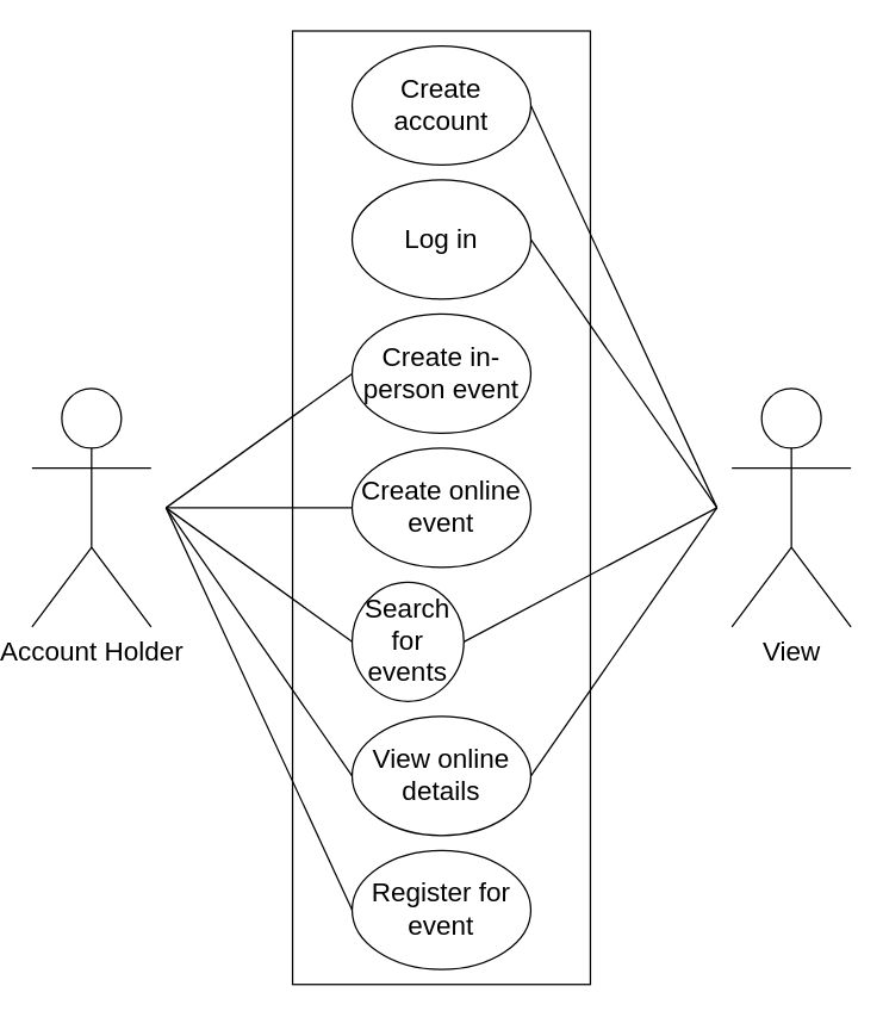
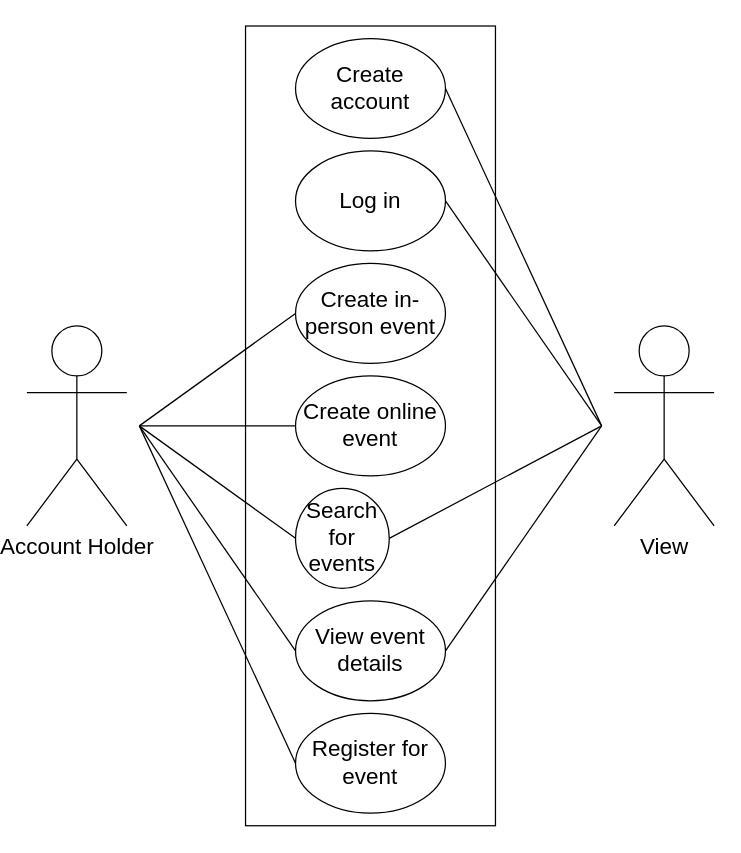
- <mxCell id="9" value="&lt;font style=&quot;font-size: 18px;&quot;&gt;View online details&lt;br style=&quot;font-size: 18px;&quot;&gt;&lt;/font&gt;" style="ellipse;whiteSpace=wrap;html=1;verticalAlign=middle;fontSize=18;" parent="1" vertex="1"><mxGeometry x="235" y="480" width="120" height="80" as="geometry" /></mxCell>
+ <mxCell id="9" value="&lt;font style=&quot;font-size: 18px;&quot;&gt;View event details&lt;br style=&quot;font-size: 18px;&quot;&gt;&lt;/font&gt;" style="ellipse;whiteSpace=wrap;html=1;verticalAlign=middle;fontSize=18;" parent="1" vertex="1"><mxGeometry x="235" y="480" width="120" height="80" as="geometry" /></mxCell>
